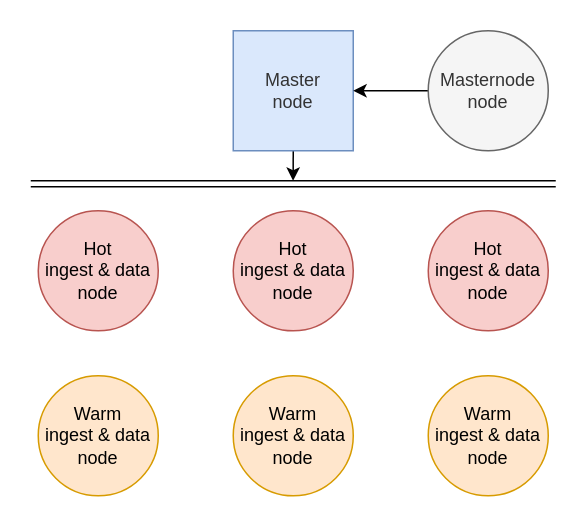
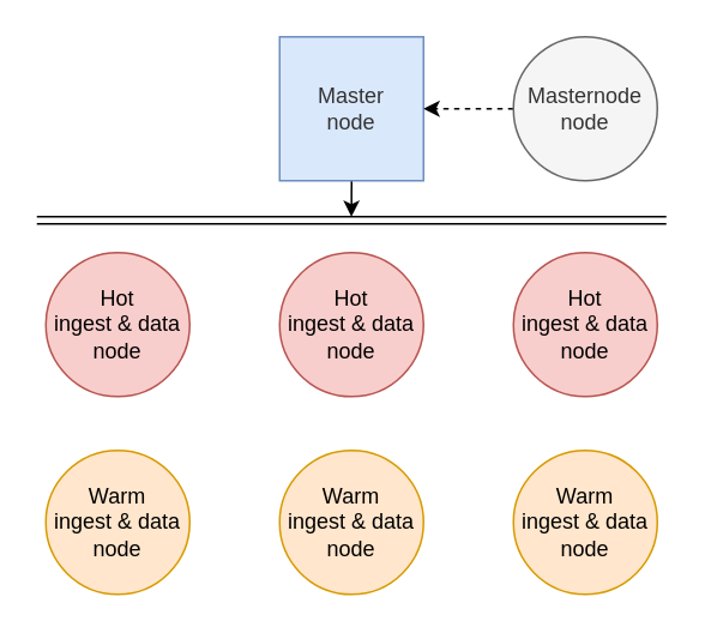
- <mxCell id="9" style="edgeStyle=orthogonalEdgeStyle;rounded=0;orthogonalLoop=1;jettySize=auto;html=1;exitX=0;exitY=0.5;exitDx=0;exitDy=0;entryX=1;entryY=0.5;entryDx=0;entryDy=0;" edge="1" parent="1" source="10" target="8"><mxGeometry relative="1" as="geometry" /></mxCell>
+ <mxCell id="9" style="edgeStyle=orthogonalEdgeStyle;rounded=0;orthogonalLoop=1;jettySize=auto;html=1;exitX=0;exitY=0.5;exitDx=0;exitDy=0;entryX=1;entryY=0.5;entryDx=0;entryDy=0;dashed=1;" edge="1" parent="1" source="10" target="8"><mxGeometry relative="1" as="geometry" /></mxCell>
